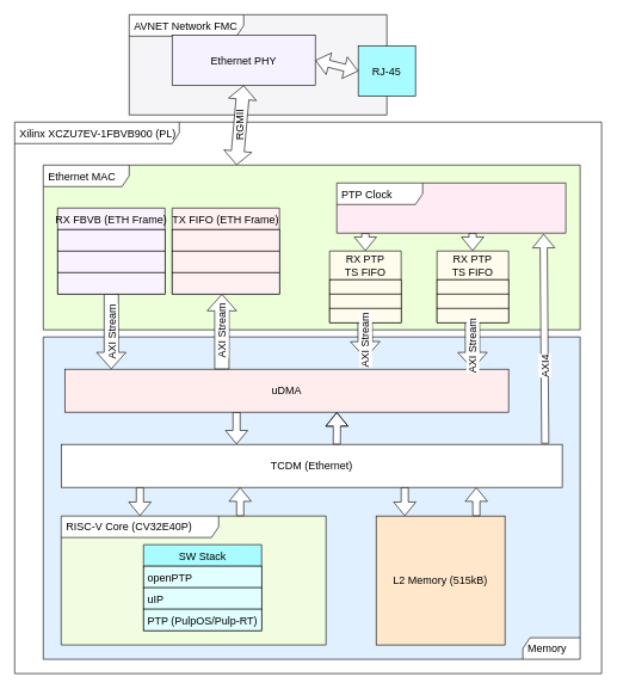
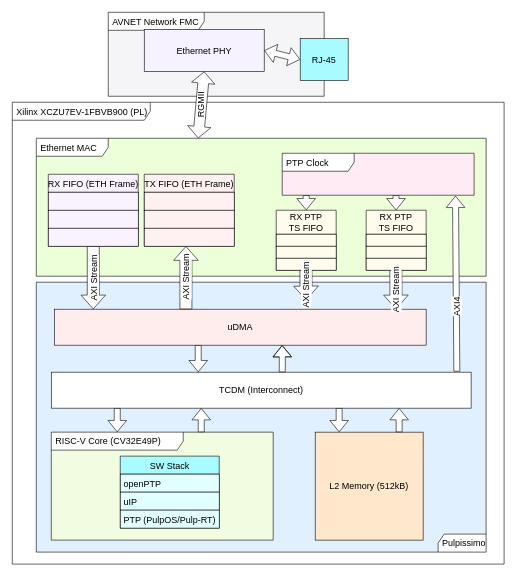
- <mxCell id="15" value="RX FBVB (ETH Frame)" style="swimlane;fontStyle=0;childLayout=stackLayout;horizontal=1;startSize=30;horizontalStack=0;resizeParent=1;resizeParentMax=0;resizeLast=0;collapsible=1;marginBottom=0;labelBackgroundColor=none;fontColor=none;fillColor=#FAF2FF;fontSize=15;" parent="1" vertex="1"><mxGeometry x="80" y="290" width="150" height="120" as="geometry" /></mxCell>
+ <mxCell id="15" value="RX FIFO (ETH Frame)" style="swimlane;fontStyle=0;childLayout=stackLayout;horizontal=1;startSize=30;horizontalStack=0;resizeParent=1;resizeParentMax=0;resizeLast=0;collapsible=1;marginBottom=0;labelBackgroundColor=none;fontColor=none;fillColor=#FAF2FF;fontSize=15;" parent="1" vertex="1"><mxGeometry x="80" y="290" width="150" height="120" as="geometry" /></mxCell>
- <mxCell id="26" value="TCDM (Ethernet)" style="rounded=0;whiteSpace=wrap;html=1;glass=0;labelBackgroundColor=none;labelBorderColor=none;fontColor=none;strokeColor=default;fillColor=#FFFFFF;fontSize=15;" parent="1" vertex="1"><mxGeometry x="85" y="620" width="700" height="60" as="geometry" /></mxCell>
+ <mxCell id="26" value="TCDM (Interconnect)" style="rounded=0;whiteSpace=wrap;html=1;glass=0;labelBackgroundColor=none;labelBorderColor=none;fontColor=none;strokeColor=default;fillColor=#FFFFFF;fontSize=15;" parent="1" vertex="1"><mxGeometry x="85" y="620" width="700" height="60" as="geometry" /></mxCell>
- <mxCell id="30" value="RISC-V Core (CV32E40P)" style="shape=umlFrame;whiteSpace=wrap;html=1;width=220;height=30;boundedLbl=1;verticalAlign=middle;align=left;spacingLeft=5;fillColor=#FFFFFF;swimlaneFillColor=#F1FCE1;direction=east;fontSize=15;" parent="1" vertex="1"><mxGeometry x="85" y="720" width="370" height="180" as="geometry" /></mxCell>
+ <mxCell id="30" value="RISC-V Core (CV32E49P)" style="shape=umlFrame;whiteSpace=wrap;html=1;width=220;height=30;boundedLbl=1;verticalAlign=middle;align=left;spacingLeft=5;fillColor=#FFFFFF;swimlaneFillColor=#F1FCE1;direction=east;fontSize=15;" parent="1" vertex="1"><mxGeometry x="85" y="720" width="370" height="180" as="geometry" /></mxCell>
- <mxCell id="27" value="L2 Memory (515kB)" style="whiteSpace=wrap;html=1;aspect=fixed;glass=0;labelBackgroundColor=none;labelBorderColor=none;fontColor=none;strokeColor=default;fillColor=#FFE7CC;gradientColor=none;fontSize=15;" parent="1" vertex="1"><mxGeometry x="525" y="720" width="180" height="180" as="geometry" /></mxCell>
+ <mxCell id="27" value="L2 Memory (512kB)" style="whiteSpace=wrap;html=1;aspect=fixed;glass=0;labelBackgroundColor=none;labelBorderColor=none;fontColor=none;strokeColor=default;fillColor=#FFE7CC;gradientColor=none;fontSize=15;" parent="1" vertex="1"><mxGeometry x="525" y="720" width="180" height="180" as="geometry" /></mxCell>
- <mxCell id="3" value="Memory" style="shape=umlFrame;whiteSpace=wrap;html=1;width=80;height=30;boundedLbl=1;verticalAlign=middle;align=left;spacingLeft=5;fillColor=#FFFFFF;swimlaneFillColor=#E0F0FF;direction=west;fontSize=15;" parent="1" vertex="1"><mxGeometry x="60" y="470" width="750" height="450" as="geometry" /></mxCell>
+ <mxCell id="3" value="Pulpissimo" style="shape=umlFrame;whiteSpace=wrap;html=1;width=80;height=30;boundedLbl=1;verticalAlign=middle;align=left;spacingLeft=5;fillColor=#FFFFFF;swimlaneFillColor=#E0F0FF;direction=west;fontSize=15;" parent="1" vertex="1"><mxGeometry x="60" y="470" width="750" height="450" as="geometry" /></mxCell>
